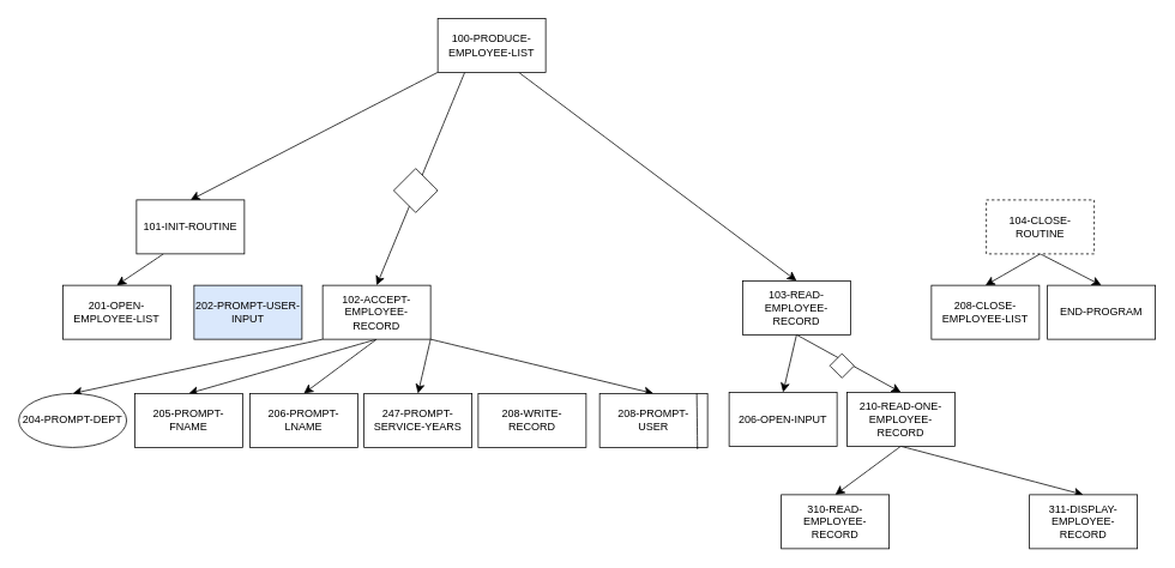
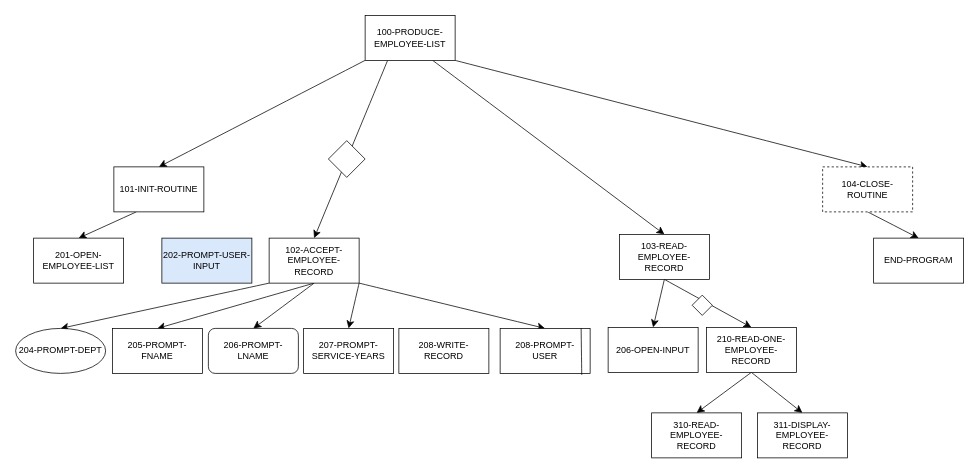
+ <mxCell id="3" style="edgeStyle=none;curved=1;rounded=0;orthogonalLoop=1;jettySize=auto;html=1;exitX=1;exitY=1;exitDx=0;exitDy=0;entryX=0.5;entryY=0;entryDx=0;entryDy=0;fontSize=12;startSize=8;endSize=8;" parent="1" source="6" target="17" edge="1"><mxGeometry relative="1" as="geometry" /></mxCell>
- <mxCell id="15" style="edgeStyle=none;curved=1;rounded=0;orthogonalLoop=1;jettySize=auto;html=1;exitX=0.5;exitY=1;exitDx=0;exitDy=0;entryX=0.5;entryY=0;entryDx=0;entryDy=0;fontSize=12;startSize=8;endSize=8;" parent="1" source="17" target="21" edge="1"><mxGeometry relative="1" as="geometry" /></mxCell>
- <mxCell id="18" value="&lt;div&gt;201-OPEN-EMPLOYEE-LIST&lt;/div&gt;" style="rounded=0;whiteSpace=wrap;html=1;" parent="1" vertex="1"><mxGeometry x="69" y="317" width="120" height="60" as="geometry" /></mxCell>
+ <mxCell id="18" value="&lt;div&gt;201-OPEN-EMPLOYEE-LIST&lt;/div&gt;" style="rounded=0;whiteSpace=wrap;html=1;" parent="1" vertex="1"><mxGeometry x="44" y="317" width="120" height="60" as="geometry" /></mxCell>
- <mxCell id="21" value="208-CLOSE-EMPLOYEE-LIST" style="rounded=0;whiteSpace=wrap;html=1;" parent="1" vertex="1"><mxGeometry x="1035" y="317" width="120" height="60" as="geometry" /></mxCell>
- <mxCell id="23" value="&lt;div&gt;206-PROMPT-LNAME&lt;/div&gt;" style="rounded=0;whiteSpace=wrap;html=1;" parent="1" vertex="1"><mxGeometry x="277" y="437.38" width="120" height="60" as="geometry" /></mxCell>
+ <mxCell id="23" value="&lt;div&gt;206-PROMPT-LNAME&lt;/div&gt;" style="whiteSpace=wrap;html=1;rounded=1;" parent="1" vertex="1"><mxGeometry x="277" y="437.38" width="120" height="60" as="geometry" /></mxCell>
- <mxCell id="25" value="&lt;div&gt;247-PROMPT-SERVICE-YEARS&lt;/div&gt;" style="rounded=0;whiteSpace=wrap;html=1;" parent="1" vertex="1"><mxGeometry x="404" y="437.38" width="120" height="60" as="geometry" /></mxCell>
+ <mxCell id="25" value="&lt;div&gt;207-PROMPT-SERVICE-YEARS&lt;/div&gt;" style="rounded=0;whiteSpace=wrap;html=1;" parent="1" vertex="1"><mxGeometry x="404" y="437.38" width="120" height="60" as="geometry" /></mxCell>
- <mxCell id="35" value="&lt;div&gt;311-DISPLAY-EMPLOYEE-RECORD&lt;/div&gt;" style="rounded=0;whiteSpace=wrap;html=1;" vertex="1" parent="1"><mxGeometry x="1144" y="550" width="120" height="60" as="geometry" /></mxCell>
+ <mxCell id="35" value="&lt;div&gt;311-DISPLAY-EMPLOYEE-RECORD&lt;/div&gt;" style="rounded=0;whiteSpace=wrap;html=1;" vertex="1" parent="1"><mxGeometry x="1009" y="550" width="120" height="60" as="geometry" /></mxCell>
